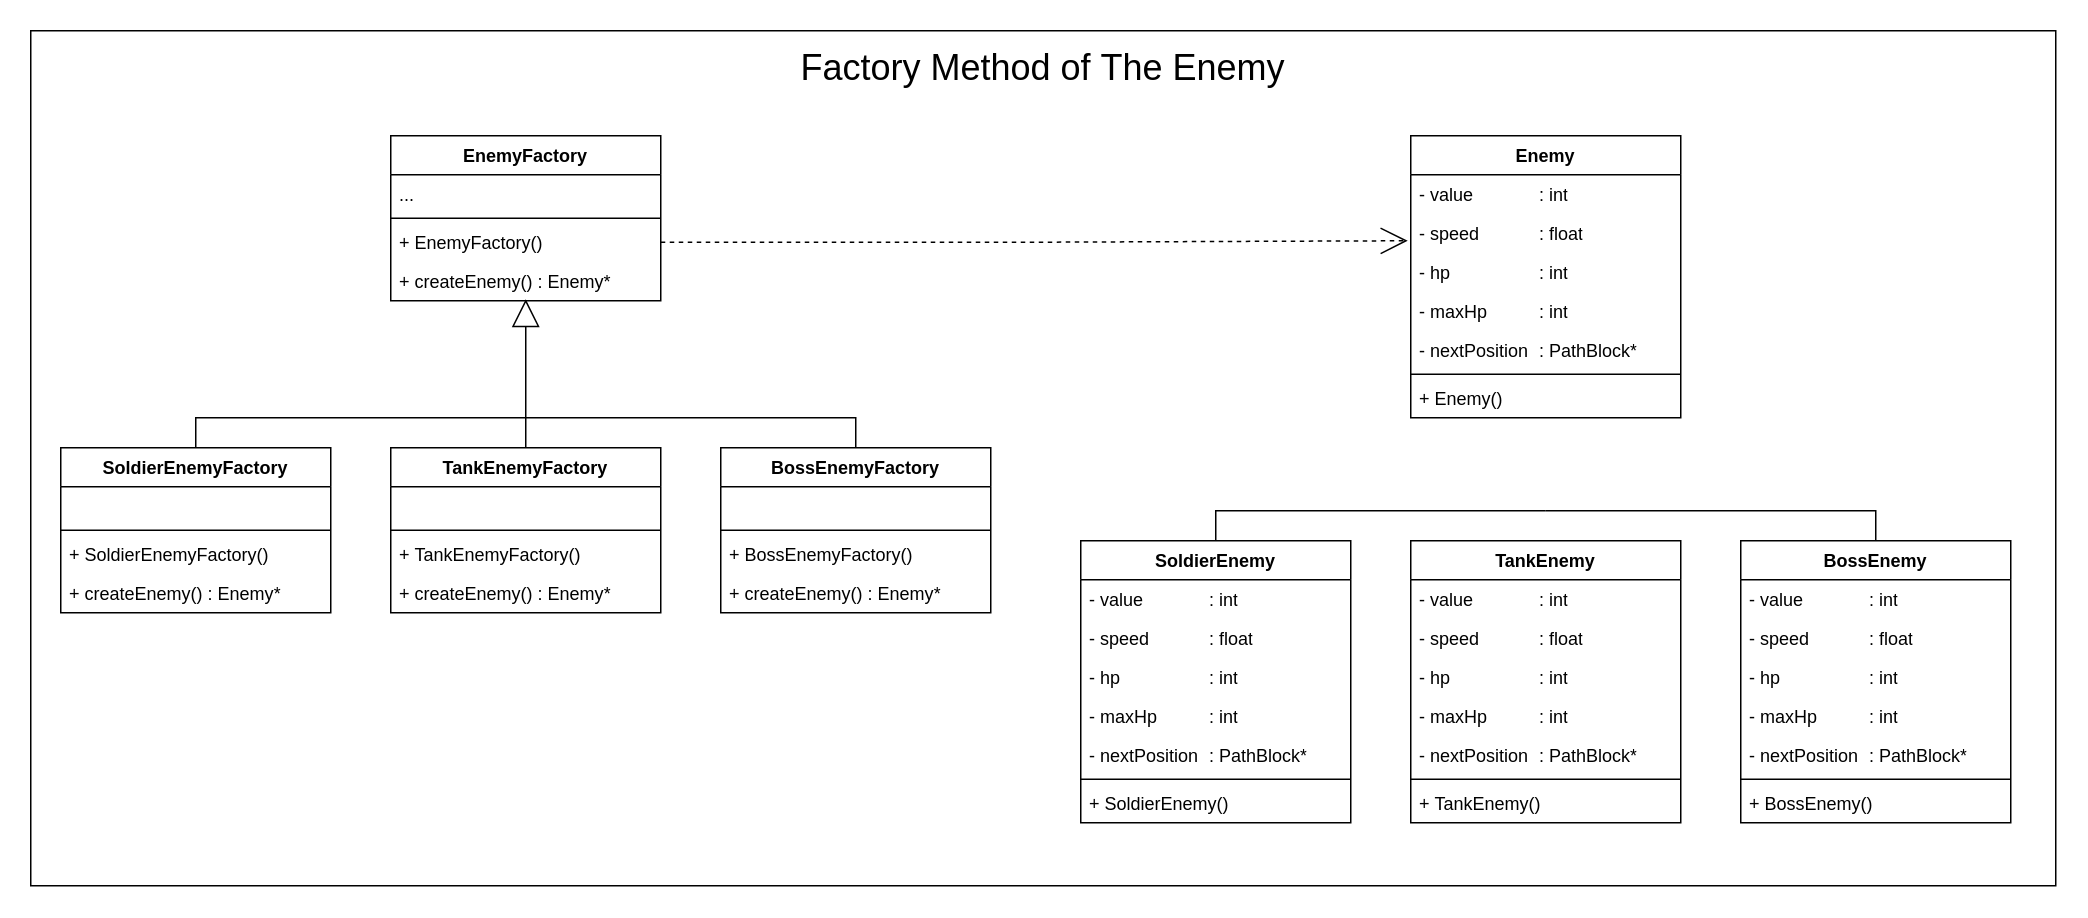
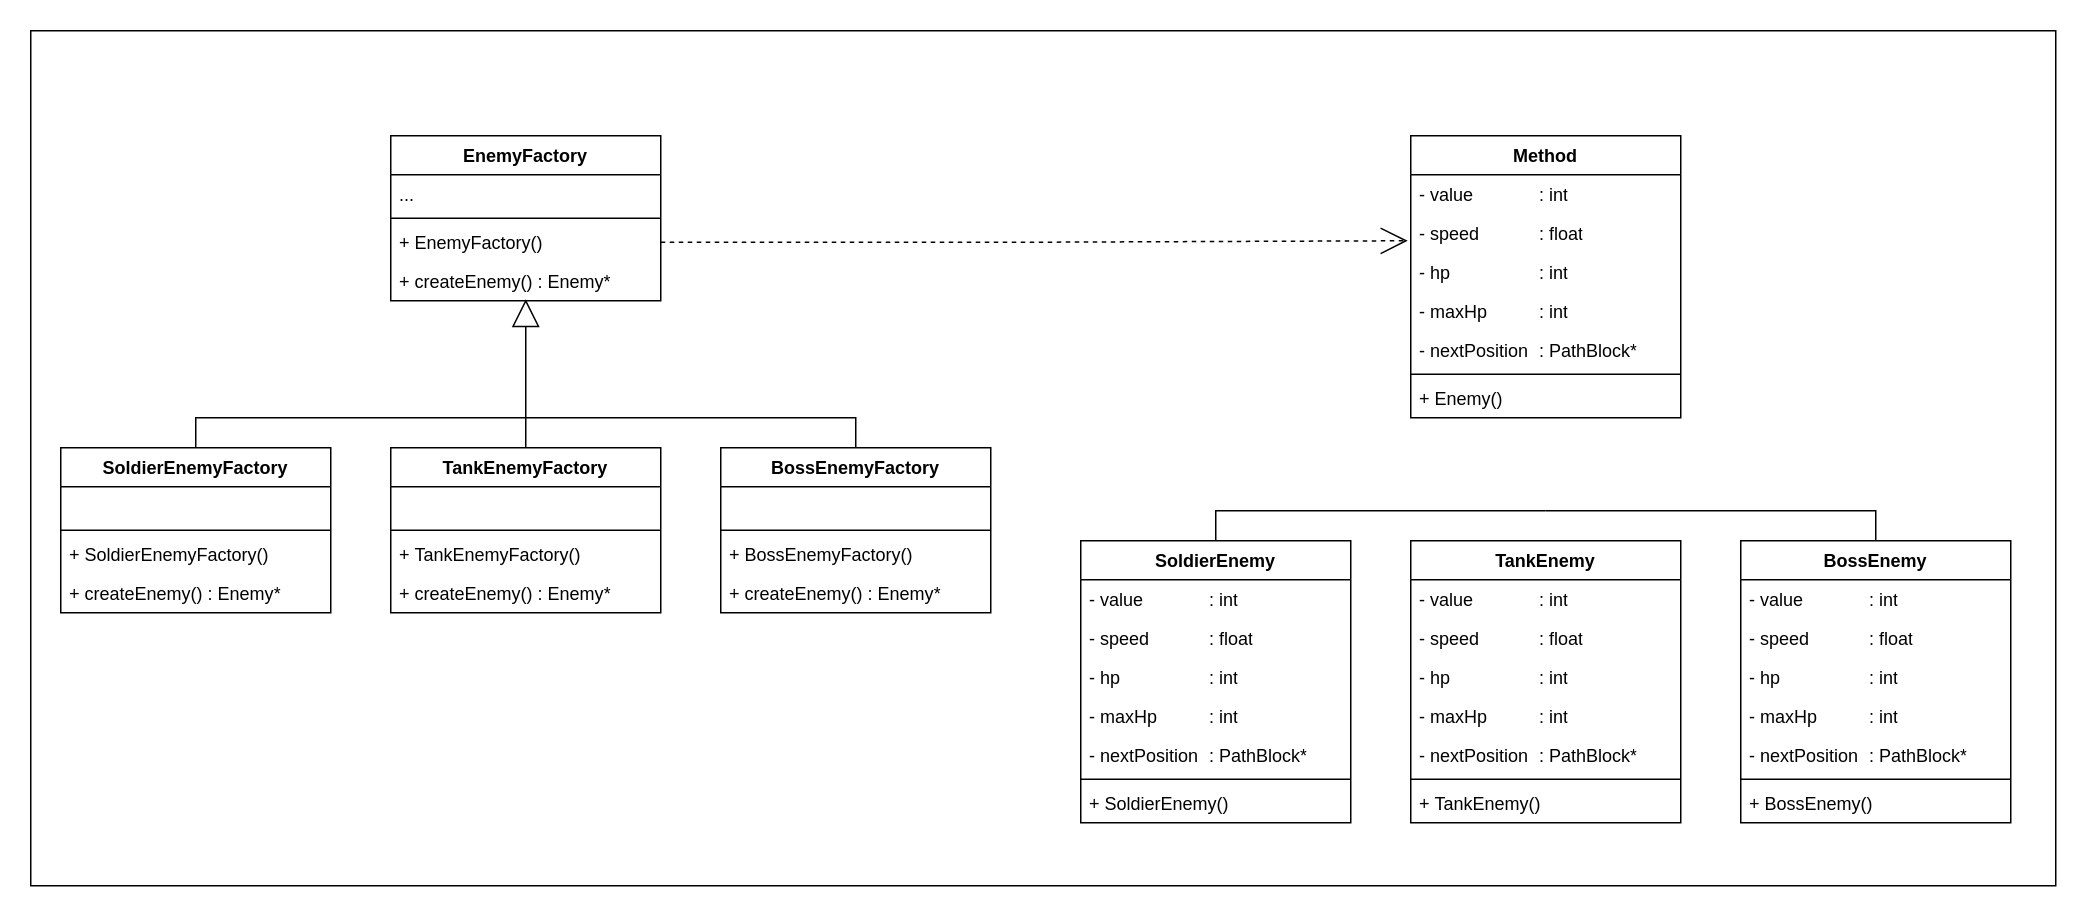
- <mxCell id="62" value="&lt;font style=&quot;font-size: 24px;&quot;&gt;Factory Method of&amp;nbsp;&lt;/font&gt;&lt;span style=&quot;font-size: 24px;&quot;&gt;The Enemy&lt;/span&gt;" style="text;html=1;align=center;verticalAlign=middle;whiteSpace=wrap;rounded=0;" parent="2" vertex="1"><mxGeometry x="498" y="10" width="354" height="30" as="geometry" /></mxCell>
- <mxCell id="4" value="&lt;span style=&quot;white-space: pre;&quot;&gt;Enemy&lt;/span&gt;" style="swimlane;fontStyle=1;align=center;verticalAlign=top;childLayout=stackLayout;horizontal=1;startSize=26;horizontalStack=0;resizeParent=1;resizeParentMax=0;resizeLast=0;collapsible=1;marginBottom=0;whiteSpace=wrap;html=1;" parent="2" vertex="1"><mxGeometry x="920" y="70" width="180" height="188" as="geometry" /></mxCell>
+ <mxCell id="4" value="&lt;span style=&quot;white-space: pre;&quot;&gt;Method&lt;/span&gt;" style="swimlane;fontStyle=1;align=center;verticalAlign=top;childLayout=stackLayout;horizontal=1;startSize=26;horizontalStack=0;resizeParent=1;resizeParentMax=0;resizeLast=0;collapsible=1;marginBottom=0;whiteSpace=wrap;html=1;" parent="2" vertex="1"><mxGeometry x="920" y="70" width="180" height="188" as="geometry" /></mxCell>
